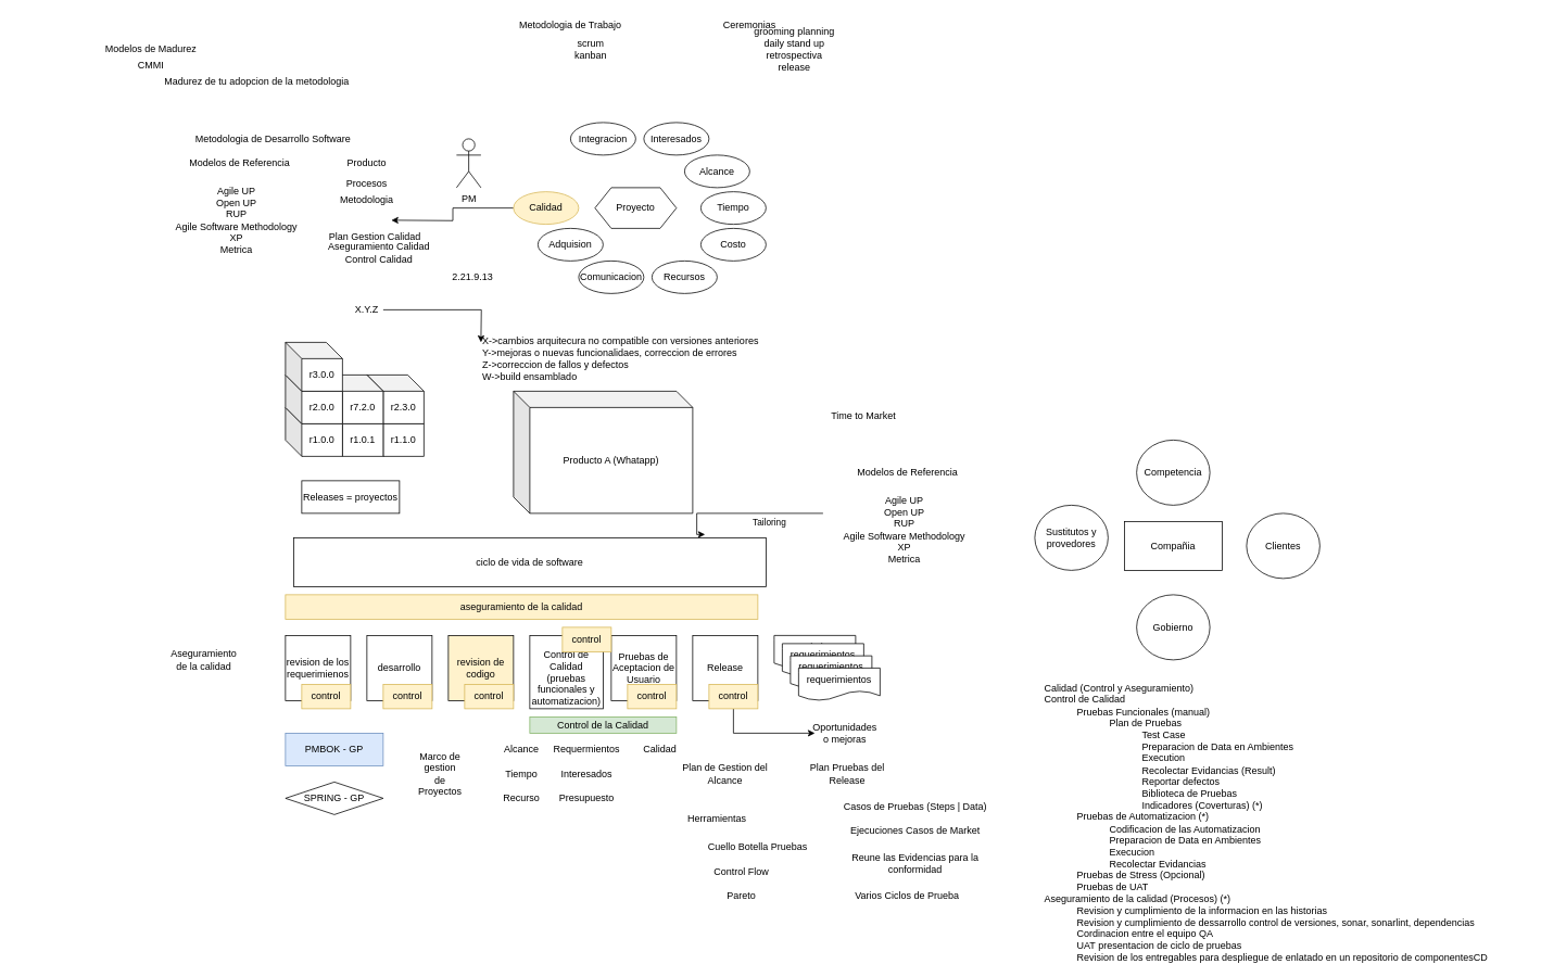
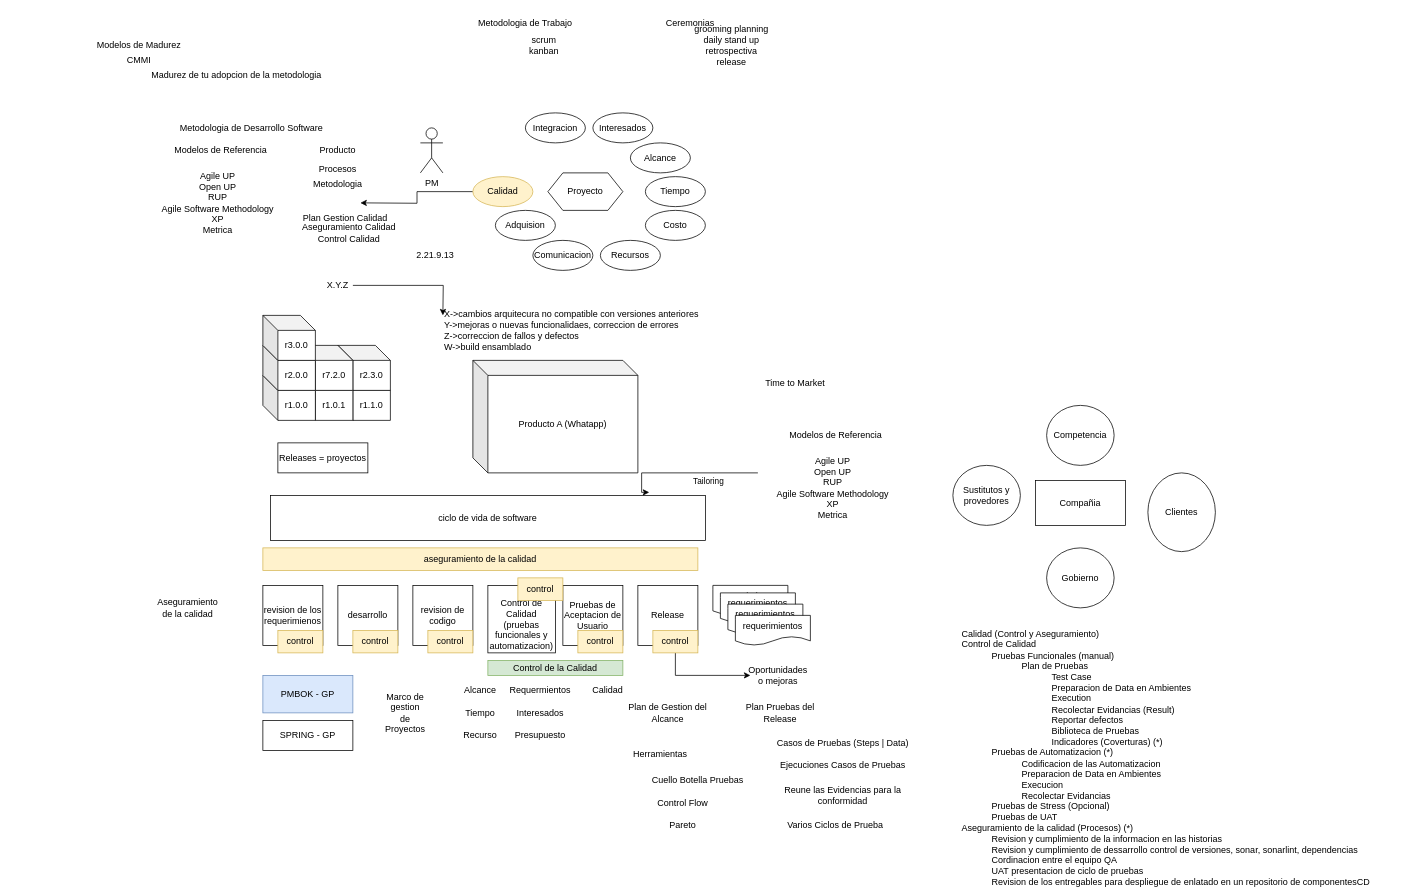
- <mxCell id="58" value="Clientes" style="ellipse;whiteSpace=wrap;html=1;align=center;" parent="1" vertex="1"><mxGeometry x="1530" y="630" width="90" height="80" as="geometry" /></mxCell>
+ <mxCell id="58" value="Clientes" style="ellipse;whiteSpace=wrap;html=1;align=center;" parent="1" vertex="1"><mxGeometry x="1530" y="630" width="90" height="105" as="geometry" /></mxCell>
- <mxCell id="14" value="revision de codigo" style="whiteSpace=wrap;html=1;aspect=fixed;fillColor=#fff2cc;" parent="1" vertex="1"><mxGeometry x="550" y="780" width="80" height="80" as="geometry" /></mxCell>
+ <mxCell id="14" value="revision de codigo" style="whiteSpace=wrap;html=1;aspect=fixed;" parent="1" vertex="1"><mxGeometry x="550" y="780" width="80" height="80" as="geometry" /></mxCell>
- <mxCell id="28" value="PMBOK - GP" style="rounded=0;whiteSpace=wrap;html=1;fillColor=#dae8fc;strokeColor=#6c8ebf;" parent="1" vertex="1"><mxGeometry x="350" y="900" width="120" height="40" as="geometry" /></mxCell>
+ <mxCell id="28" value="PMBOK - GP" style="rounded=0;whiteSpace=wrap;html=1;fillColor=#dae8fc;strokeColor=#6c8ebf;" parent="1" vertex="1"><mxGeometry x="350" y="900" width="120" height="50" as="geometry" /></mxCell>
- <mxCell id="29" value="SPRING - GP" style="rhombus;whiteSpace=wrap;html=1;" parent="1" vertex="1"><mxGeometry x="350" y="960" width="120" height="40" as="geometry" /></mxCell>
+ <mxCell id="29" value="SPRING - GP" style="rounded=0;whiteSpace=wrap;html=1;" parent="1" vertex="1"><mxGeometry x="350" y="960" width="120" height="40" as="geometry" /></mxCell>
- <mxCell id="41" value="Ejecuciones Casos de Market" style="text;html=1;strokeColor=none;fillColor=none;align=center;verticalAlign=middle;whiteSpace=wrap;rounded=0;" parent="1" vertex="1"><mxGeometry x="1027" y="1010" width="193" height="20" as="geometry" /></mxCell>
+ <mxCell id="41" value="Ejecuciones Casos de Pruebas" style="text;html=1;strokeColor=none;fillColor=none;align=center;verticalAlign=middle;whiteSpace=wrap;rounded=0;" parent="1" vertex="1"><mxGeometry x="1027" y="1010" width="193" height="20" as="geometry" /></mxCell>
